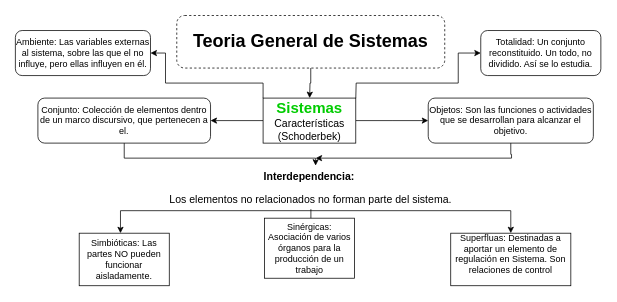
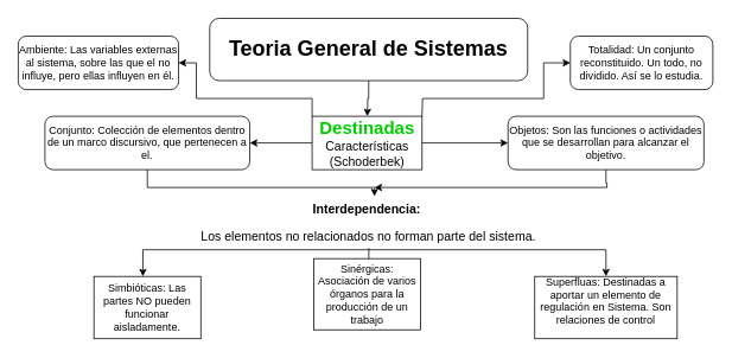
- <mxCell id="2" value="&lt;h1&gt;Teoria General de Sistemas&lt;/h1&gt;" style="rounded=1;whiteSpace=wrap;html=1;dashed=1;" vertex="1" parent="1"><mxGeometry x="235" y="20" width="357" height="70" as="geometry" /></mxCell>
+ <mxCell id="2" value="&lt;h1&gt;Teoria General de Sistemas&lt;/h1&gt;" style="rounded=1;whiteSpace=wrap;html=1;" vertex="1" parent="1"><mxGeometry x="235" y="20" width="357" height="70" as="geometry" /></mxCell>
- <mxCell id="5" value="&lt;b&gt;&lt;font color=&quot;#00cc00&quot; style=&quot;font-size: 20px;&quot;&gt;Sistemas&lt;/font&gt;&lt;/b&gt;&lt;div&gt;&lt;span style=&quot;font-size: 14px;&quot;&gt;Características&lt;/span&gt;&lt;/div&gt;&lt;div&gt;&lt;span style=&quot;font-size: 14px;&quot;&gt;(Schoderbek)&lt;/span&gt;&lt;/div&gt;" style="rounded=0;whiteSpace=wrap;html=1;" vertex="1" parent="1"><mxGeometry x="350" y="130" width="123.5" height="60" as="geometry" /></mxCell>
+ <mxCell id="5" value="&lt;b&gt;&lt;font color=&quot;#00cc00&quot; style=&quot;font-size: 20px;&quot;&gt;Destinadas&lt;/font&gt;&lt;/b&gt;&lt;div&gt;&lt;span style=&quot;font-size: 14px;&quot;&gt;Características&lt;/span&gt;&lt;/div&gt;&lt;div&gt;&lt;span style=&quot;font-size: 14px;&quot;&gt;(Schoderbek)&lt;/span&gt;&lt;/div&gt;" style="rounded=0;whiteSpace=wrap;html=1;" vertex="1" parent="1"><mxGeometry x="350" y="130" width="123.5" height="60" as="geometry" /></mxCell>
